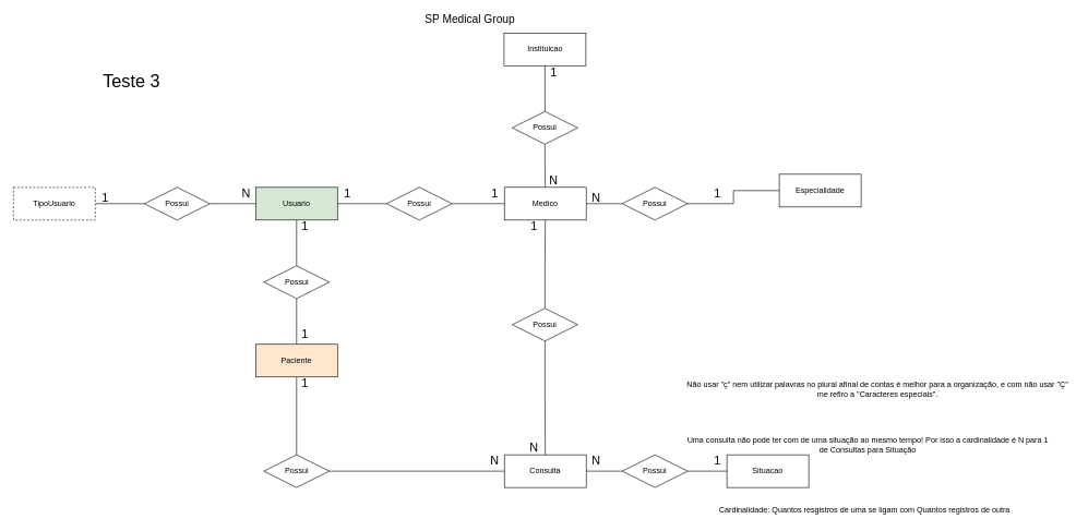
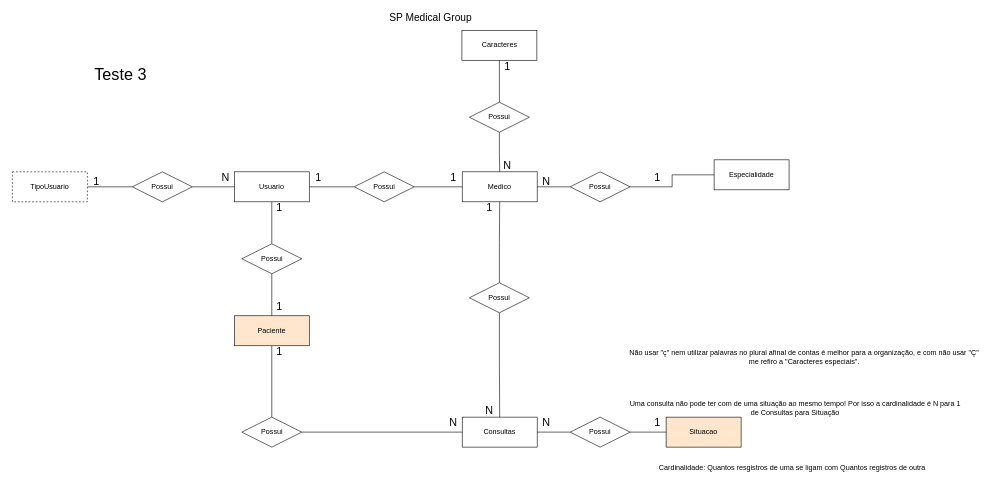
- <mxCell id="3" value="&lt;div&gt;Instituicao&lt;/div&gt;" style="whiteSpace=wrap;html=1;align=center;" parent="1" vertex="1"><mxGeometry x="769.5" y="50" width="125" height="50" as="geometry" /></mxCell>
+ <mxCell id="3" value="&lt;div&gt;Caracteres&lt;/div&gt;" style="whiteSpace=wrap;html=1;align=center;" parent="1" vertex="1"><mxGeometry x="769.5" y="50" width="125" height="50" as="geometry" /></mxCell>
- <mxCell id="13" value="Usuario" style="whiteSpace=wrap;html=1;align=center;fillColor=#d5e8d4;" parent="1" vertex="1"><mxGeometry x="390" y="286" width="125" height="50" as="geometry" /></mxCell>
+ <mxCell id="13" value="Usuario" style="whiteSpace=wrap;html=1;align=center;" parent="1" vertex="1"><mxGeometry x="390" y="286" width="125" height="50" as="geometry" /></mxCell>
- <mxCell id="26" value="Consulta" style="whiteSpace=wrap;html=1;align=center;" parent="1" vertex="1"><mxGeometry x="770" y="695" width="125" height="50" as="geometry" /></mxCell>
+ <mxCell id="26" value="Consultas" style="whiteSpace=wrap;html=1;align=center;" parent="1" vertex="1"><mxGeometry x="770" y="695" width="125" height="50" as="geometry" /></mxCell>
- <mxCell id="4" value="Situacao" style="whiteSpace=wrap;html=1;align=center;" parent="1" vertex="1"><mxGeometry x="1110" y="695" width="125" height="50" as="geometry" /></mxCell>
+ <mxCell id="4" value="Situacao" style="whiteSpace=wrap;html=1;align=center;fillColor=#ffe6cc;" parent="1" vertex="1"><mxGeometry x="1110" y="695" width="125" height="50" as="geometry" /></mxCell>
